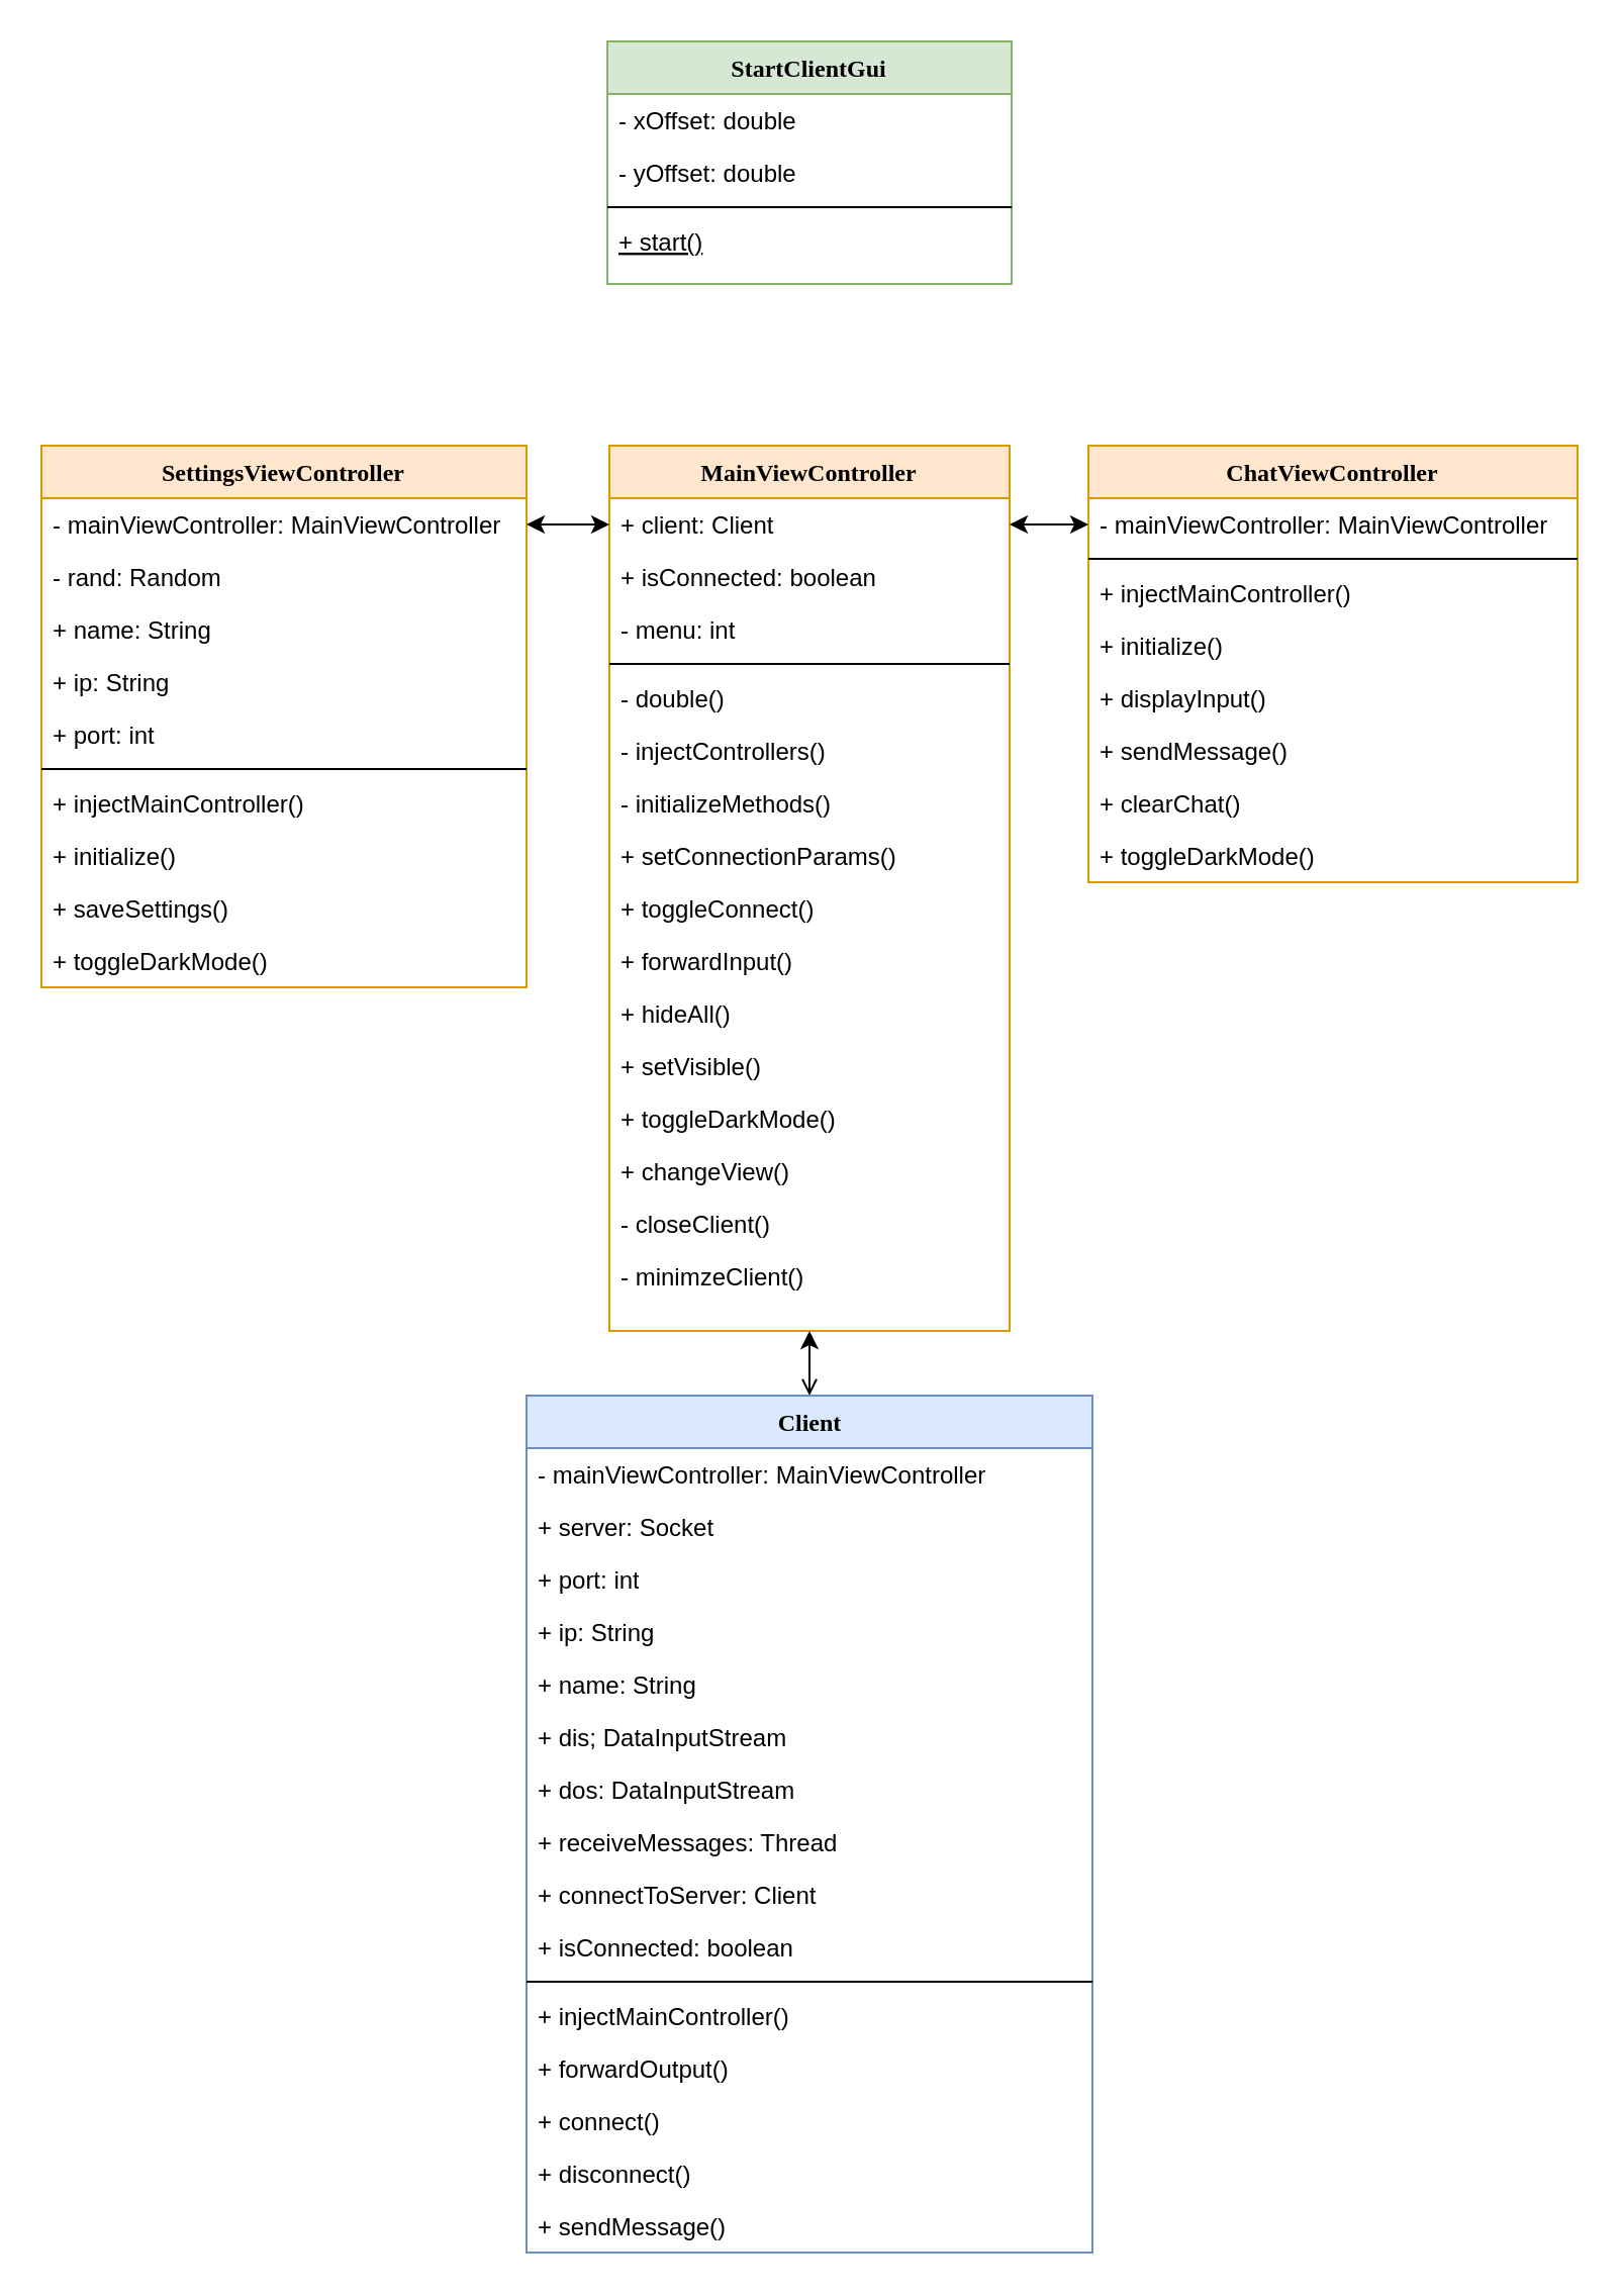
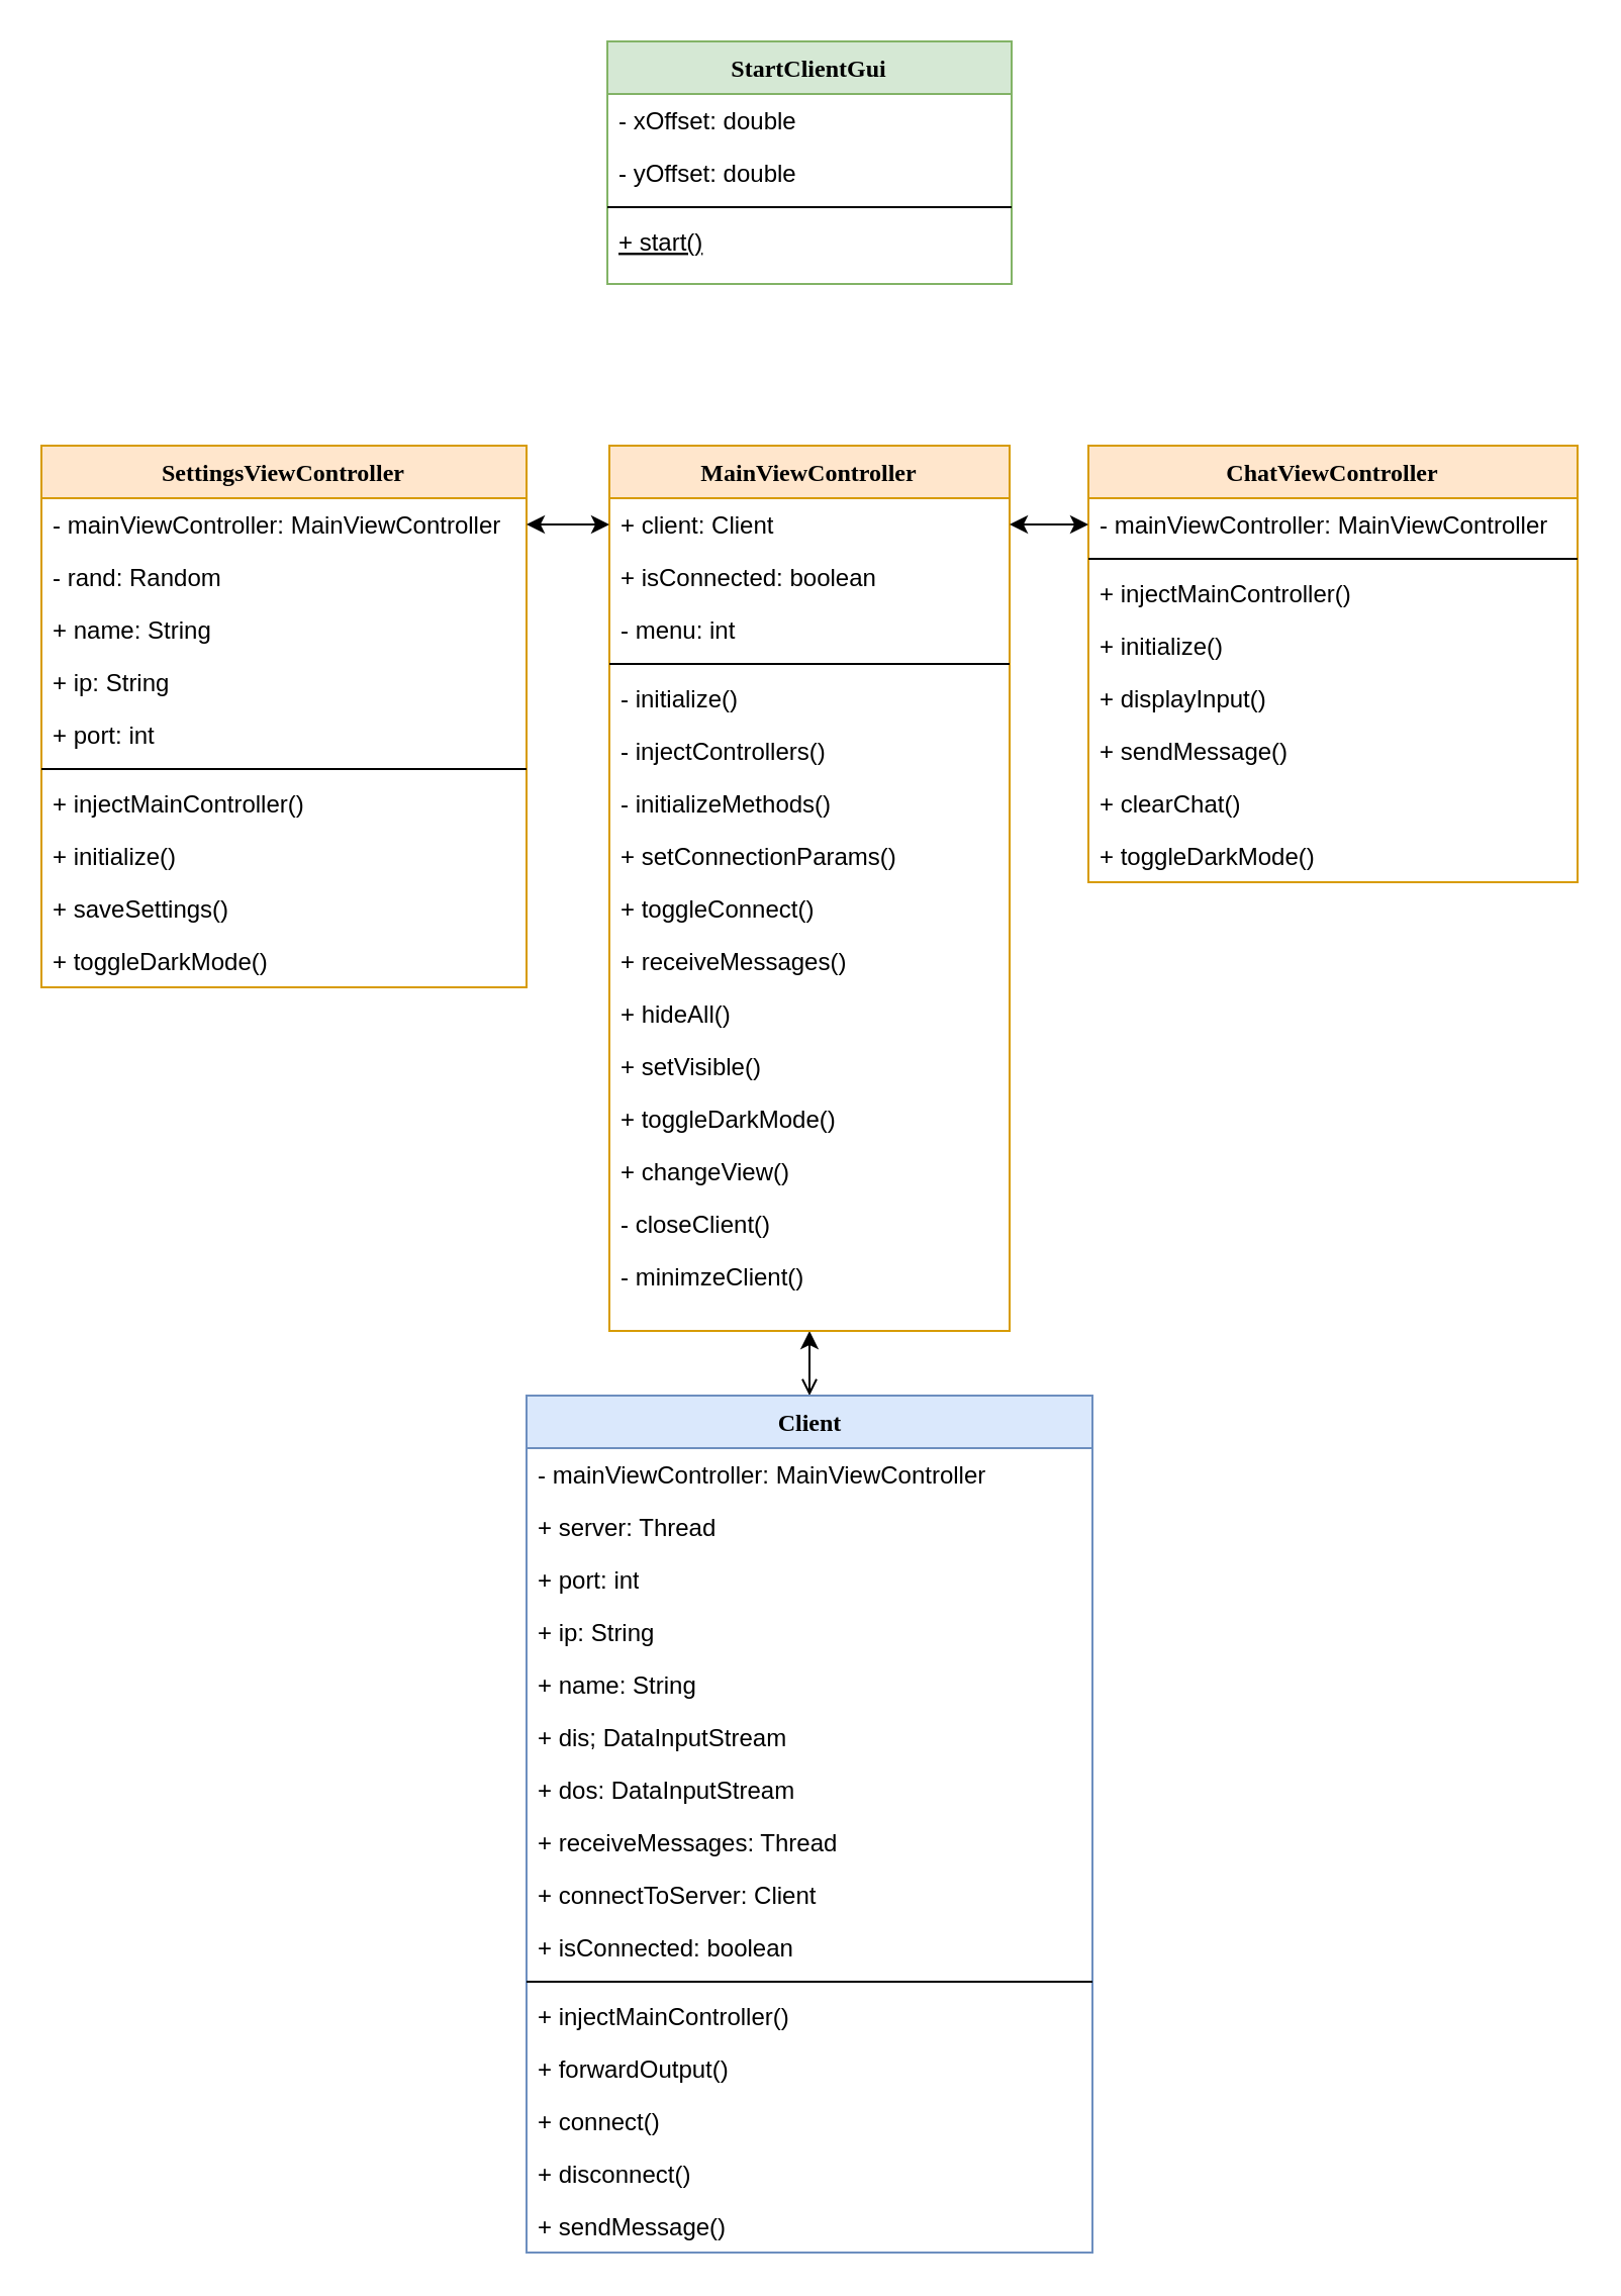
- <mxCell id="13" value="- double()" style="text;strokeColor=none;fillColor=none;align=left;verticalAlign=top;spacingLeft=4;spacingRight=4;overflow=hidden;rotatable=0;points=[[0,0.5],[1,0.5]];portConstraint=eastwest;" parent="8" vertex="1"><mxGeometry y="112" width="198" height="26" as="geometry" /></mxCell>
+ <mxCell id="13" value="- initialize()" style="text;strokeColor=none;fillColor=none;align=left;verticalAlign=top;spacingLeft=4;spacingRight=4;overflow=hidden;rotatable=0;points=[[0,0.5],[1,0.5]];portConstraint=eastwest;" parent="8" vertex="1"><mxGeometry y="112" width="198" height="26" as="geometry" /></mxCell>
- <mxCell id="18" value="+ forwardInput()" style="text;strokeColor=none;fillColor=none;align=left;verticalAlign=top;spacingLeft=4;spacingRight=4;overflow=hidden;rotatable=0;points=[[0,0.5],[1,0.5]];portConstraint=eastwest;" parent="8" vertex="1"><mxGeometry y="242" width="198" height="26" as="geometry" /></mxCell>
+ <mxCell id="18" value="+ receiveMessages()" style="text;strokeColor=none;fillColor=none;align=left;verticalAlign=top;spacingLeft=4;spacingRight=4;overflow=hidden;rotatable=0;points=[[0,0.5],[1,0.5]];portConstraint=eastwest;" parent="8" vertex="1"><mxGeometry y="242" width="198" height="26" as="geometry" /></mxCell>
- <mxCell id="49" value="+ server: Socket" style="text;html=1;strokeColor=none;fillColor=none;align=left;verticalAlign=top;spacingLeft=4;spacingRight=4;whiteSpace=wrap;overflow=hidden;rotatable=0;points=[[0,0.5],[1,0.5]];portConstraint=eastwest;" parent="47" vertex="1"><mxGeometry y="52" width="280" height="26" as="geometry" /></mxCell>
+ <mxCell id="49" value="+ server: Thread" style="text;html=1;strokeColor=none;fillColor=none;align=left;verticalAlign=top;spacingLeft=4;spacingRight=4;whiteSpace=wrap;overflow=hidden;rotatable=0;points=[[0,0.5],[1,0.5]];portConstraint=eastwest;" parent="47" vertex="1"><mxGeometry y="52" width="280" height="26" as="geometry" /></mxCell>
